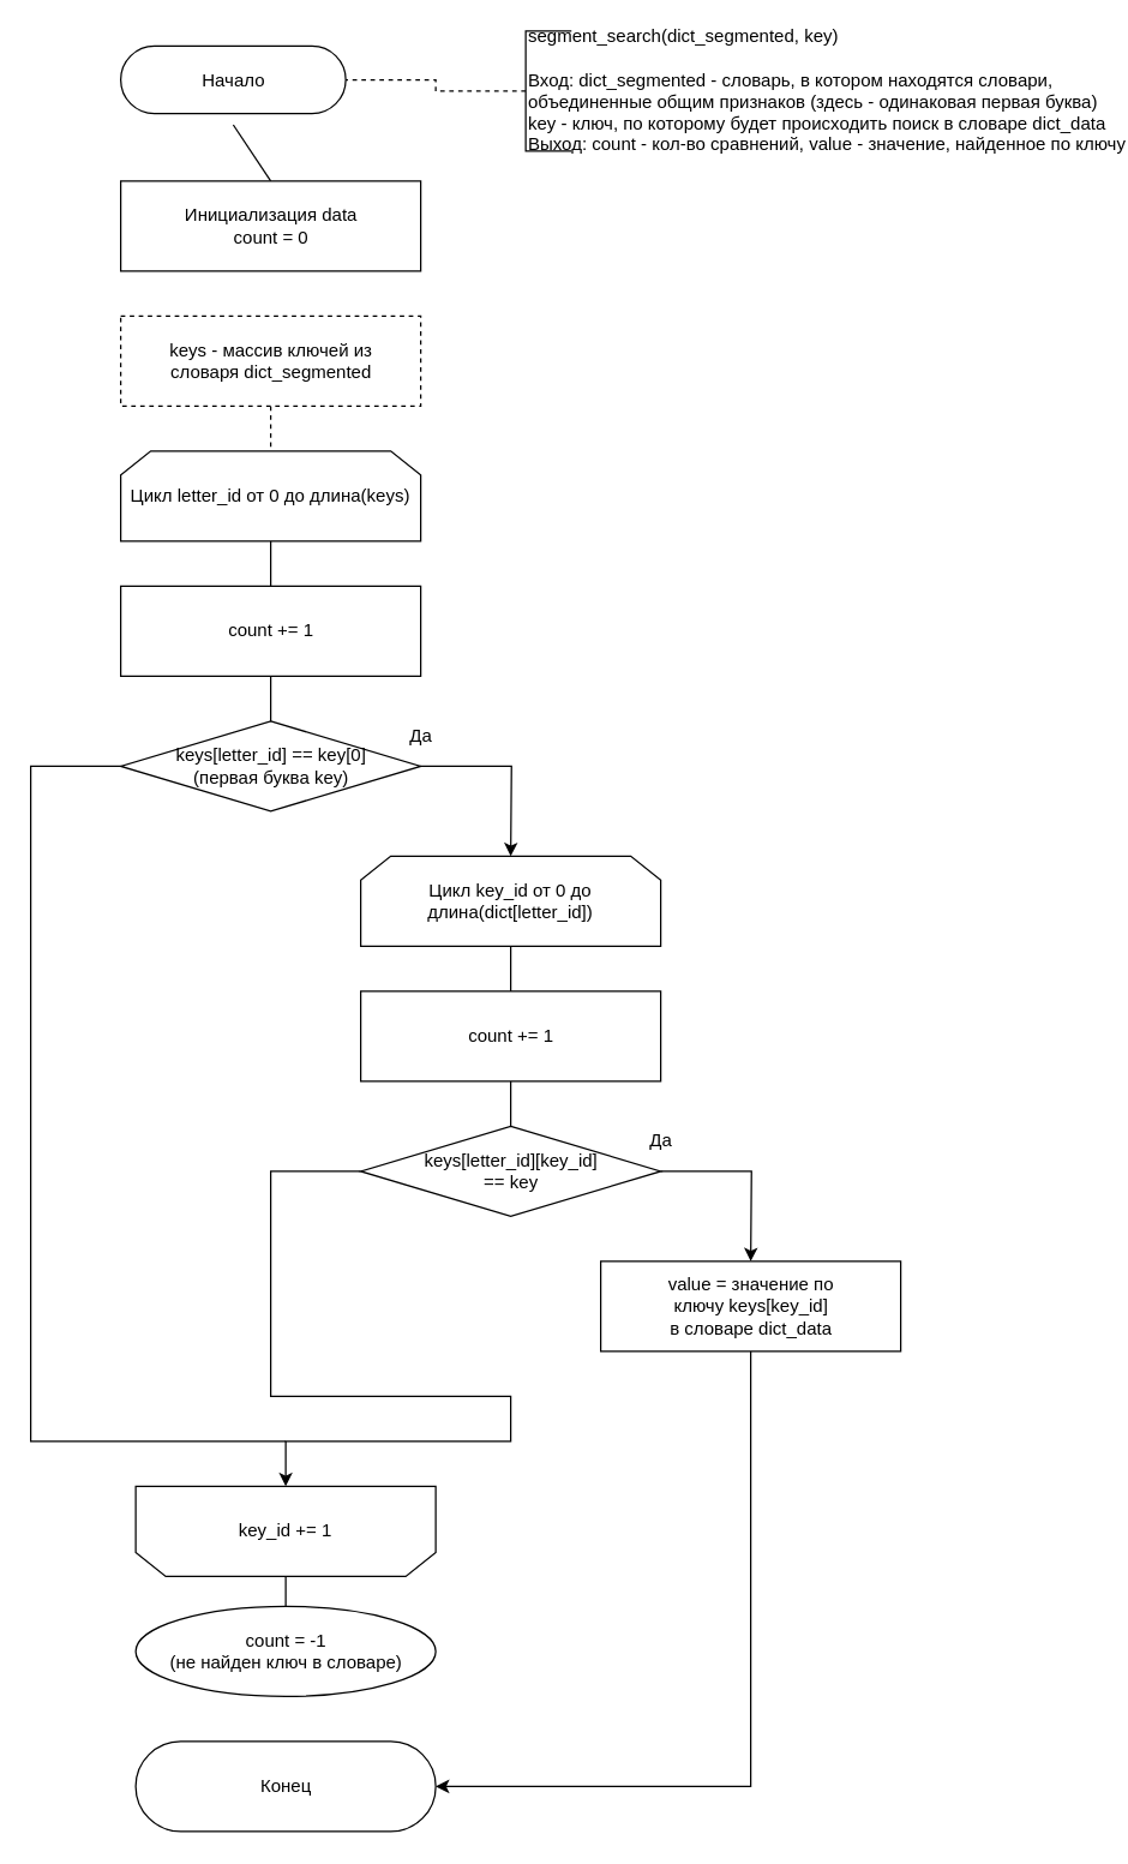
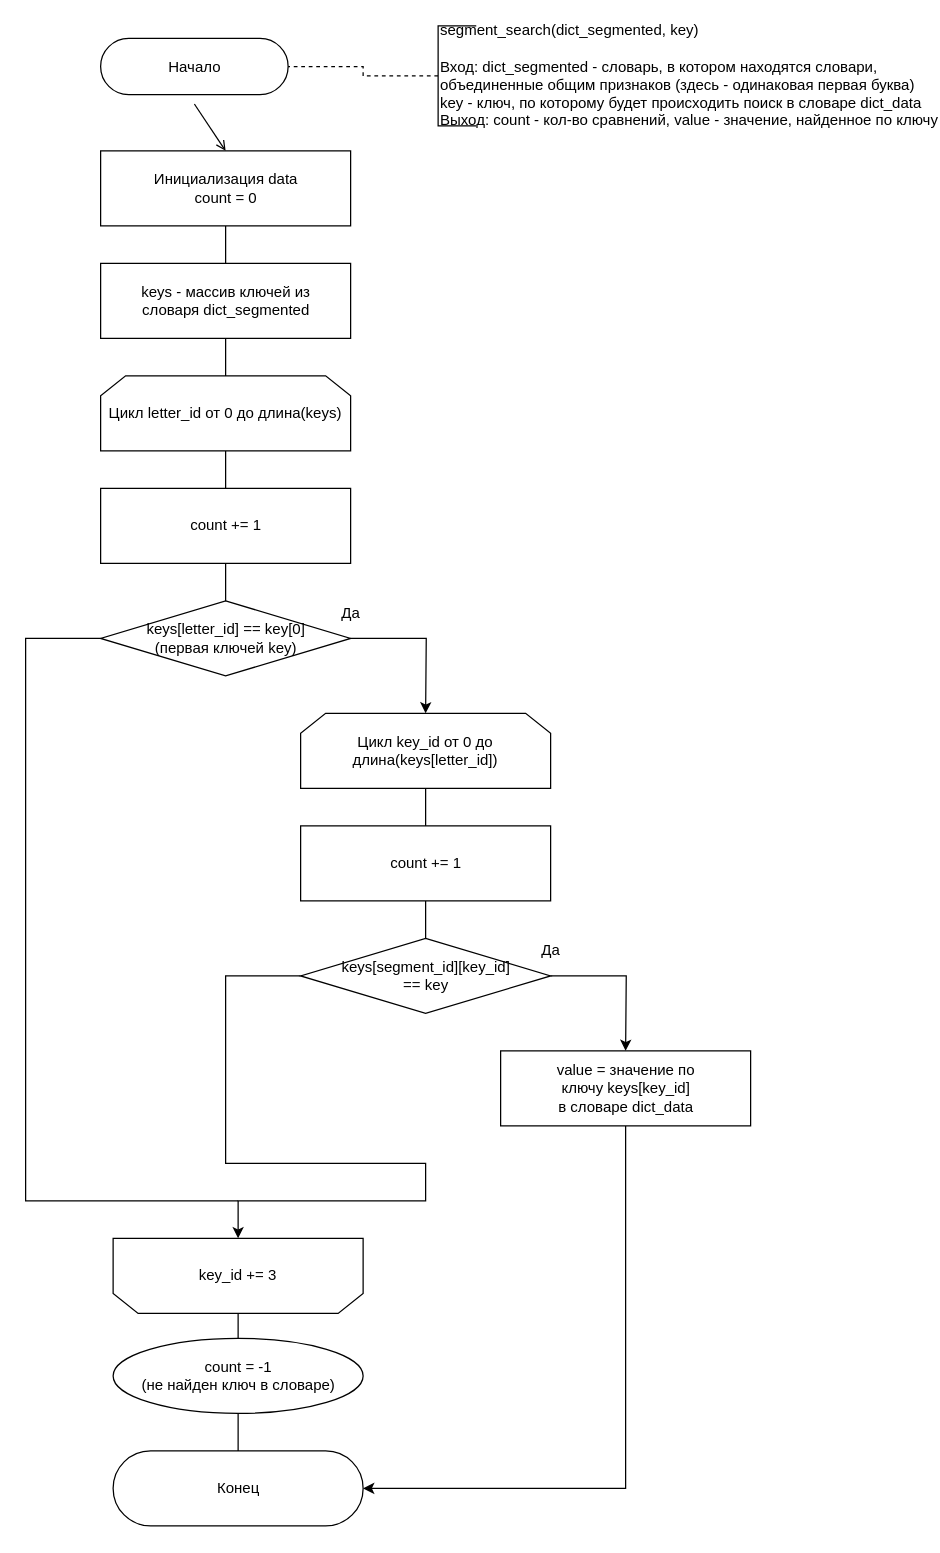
- <mxCell id="2" style="edgeStyle=none;html=1;exitX=0.5;exitY=0.5;exitDx=0;exitDy=30;exitPerimeter=0;entryX=0.5;entryY=0;entryDx=0;entryDy=0;endArrow=none;endFill=0;" parent="1" source="3" target="7" edge="1"><mxGeometry relative="1" as="geometry" /></mxCell>
+ <mxCell id="2" style="edgeStyle=none;html=1;exitX=0.5;exitY=0.5;exitDx=0;exitDy=30;exitPerimeter=0;entryX=0.5;entryY=0;entryDx=0;entryDy=0;endArrow=open;endFill=0;" parent="1" source="3" target="7" edge="1"><mxGeometry relative="1" as="geometry" /></mxCell>
+ <mxCell id="6" style="edgeStyle=orthogonalEdgeStyle;html=1;exitX=0.5;exitY=1;exitDx=0;exitDy=0;entryX=0.5;entryY=0;entryDx=0;entryDy=0;rounded=0;endArrow=none;endFill=0;" parent="1" source="7" target="22" edge="1"><mxGeometry relative="1" as="geometry" /></mxCell>
- <mxCell id="22" value="keys - массив ключей из&lt;br&gt;словаря&amp;nbsp;&lt;span style=&quot;text-align: left&quot;&gt;dict_segmented&lt;/span&gt;" style="html=1;dashed=1;whitespace=wrap;" parent="1" vertex="1"><mxGeometry x="80" y="210" width="200" height="60" as="geometry" /></mxCell>
+ <mxCell id="22" value="keys - массив ключей из&lt;br&gt;словаря&amp;nbsp;&lt;span style=&quot;text-align: left&quot;&gt;dict_segmented&lt;/span&gt;" style="html=1;dashed=0;whitespace=wrap;" parent="1" vertex="1"><mxGeometry x="80" y="210" width="200" height="60" as="geometry" /></mxCell>
- <mxCell id="21" style="edgeStyle=orthogonalEdgeStyle;rounded=0;html=1;exitX=0.5;exitY=1;exitDx=0;exitDy=0;entryX=0.5;entryY=0;entryDx=0;entryDy=0;endArrow=none;endFill=0;dashed=1;" parent="1" source="22" target="9" edge="1"><mxGeometry relative="1" as="geometry" /></mxCell>
+ <mxCell id="21" style="edgeStyle=orthogonalEdgeStyle;rounded=0;html=1;exitX=0.5;exitY=1;exitDx=0;exitDy=0;entryX=0.5;entryY=0;entryDx=0;entryDy=0;endArrow=none;endFill=0;" parent="1" source="22" target="9" edge="1"><mxGeometry relative="1" as="geometry" /></mxCell>
- <mxCell id="12" value="keys[&lt;span&gt;letter_id&lt;/span&gt;] == key[0]&lt;br&gt;(первая буква key)" style="shape=rhombus;html=1;dashed=0;whitespace=wrap;perimeter=rhombusPerimeter;" parent="1" vertex="1"><mxGeometry x="80" y="480" width="200" height="60" as="geometry" /></mxCell>
+ <mxCell id="12" value="keys[&lt;span&gt;letter_id&lt;/span&gt;] == key[0]&lt;br&gt;(первая ключей key)" style="shape=rhombus;html=1;dashed=0;whitespace=wrap;perimeter=rhombusPerimeter;" parent="1" vertex="1"><mxGeometry x="80" y="480" width="200" height="60" as="geometry" /></mxCell>
- <mxCell id="26" value="Цикл key_id от 0 до длина(dict[letter_id])" style="shape=loopLimit;whiteSpace=wrap;html=1;direction=east" vertex="1" parent="1"><mxGeometry x="240" y="570" width="200" height="60" as="geometry" /></mxCell>
+ <mxCell id="26" value="Цикл key_id от 0 до длина(keys[letter_id])" style="shape=loopLimit;whiteSpace=wrap;html=1;direction=east" vertex="1" parent="1"><mxGeometry x="240" y="570" width="200" height="60" as="geometry" /></mxCell>
- <mxCell id="31" value="keys[&lt;span&gt;letter_id&lt;/span&gt;][key_id] &lt;br&gt;== key" style="shape=rhombus;html=1;dashed=0;whitespace=wrap;perimeter=rhombusPerimeter;" vertex="1" parent="1"><mxGeometry x="240" y="750" width="200" height="60" as="geometry" /></mxCell>
+ <mxCell id="31" value="keys[&lt;span&gt;segment_id&lt;/span&gt;][key_id] &lt;br&gt;== key" style="shape=rhombus;html=1;dashed=0;whitespace=wrap;perimeter=rhombusPerimeter;" vertex="1" parent="1"><mxGeometry x="240" y="750" width="200" height="60" as="geometry" /></mxCell>
- <mxCell id="17" value="key_id += 1" style="shape=loopLimit;whiteSpace=wrap;html=1;strokeWidth=1;direction=west;" parent="1" vertex="1"><mxGeometry x="90" y="990" width="200" height="60" as="geometry" /></mxCell>
+ <mxCell id="17" value="key_id += 3" style="shape=loopLimit;whiteSpace=wrap;html=1;strokeWidth=1;direction=west;" parent="1" vertex="1"><mxGeometry x="90" y="990" width="200" height="60" as="geometry" /></mxCell>
+ <mxCell id="19" style="edgeStyle=orthogonalEdgeStyle;rounded=0;html=1;exitX=0.5;exitY=1;exitDx=0;exitDy=0;entryX=0.5;entryY=0.5;entryDx=0;entryDy=-30;entryPerimeter=0;endArrow=none;endFill=0;" parent="1" source="20" target="18" edge="1"><mxGeometry relative="1" as="geometry" /></mxCell>
